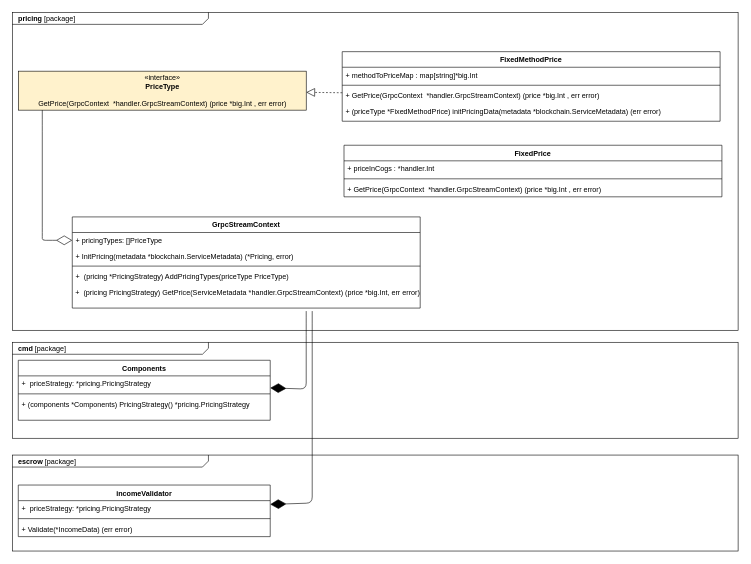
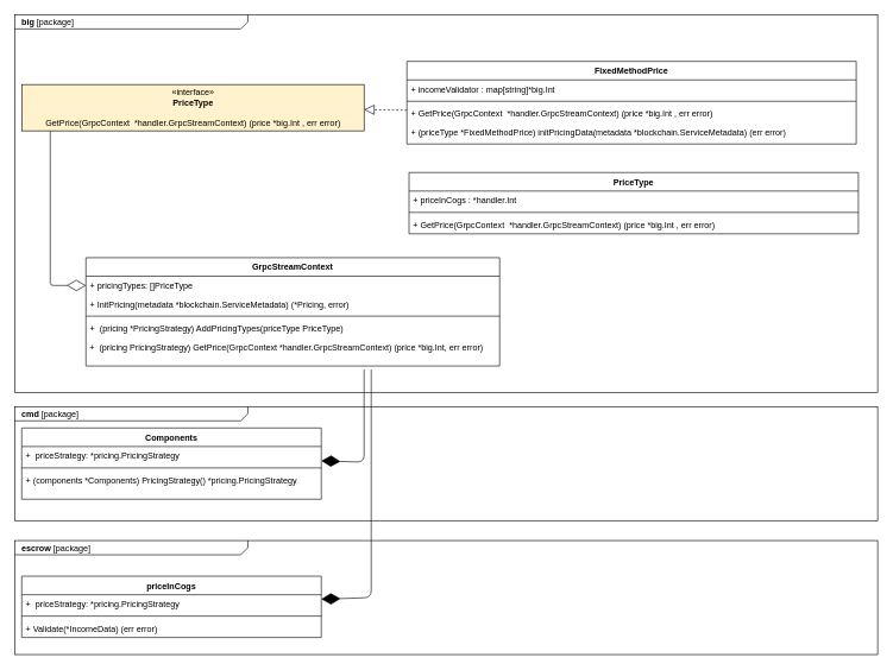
- <mxCell id="2" value="&lt;p style=&quot;margin: 0px ; margin-top: 4px ; margin-left: 10px ; text-align: left&quot;&gt;&lt;b&gt;pricing&lt;/b&gt;&amp;nbsp;[package]&amp;nbsp;&lt;/p&gt;" style="html=1;strokeWidth=1;shape=mxgraph.sysml.package;html=1;overflow=fill;whiteSpace=wrap;fillColor=none;gradientColor=none;fontSize=12;align=center;labelX=327.64;" parent="1" vertex="1"><mxGeometry x="20" y="20" width="1210" height="530" as="geometry" /></mxCell>
+ <mxCell id="2" value="&lt;p style=&quot;margin: 0px ; margin-top: 4px ; margin-left: 10px ; text-align: left&quot;&gt;&lt;b&gt;big&lt;/b&gt;&amp;nbsp;[package]&amp;nbsp;&lt;/p&gt;" style="html=1;strokeWidth=1;shape=mxgraph.sysml.package;html=1;overflow=fill;whiteSpace=wrap;fillColor=none;gradientColor=none;fontSize=12;align=center;labelX=327.64;" parent="1" vertex="1"><mxGeometry x="20" y="20" width="1210" height="530" as="geometry" /></mxCell>
- <mxCell id="8" value="+ methodToPriceMap : map[string]*big.Int" style="text;strokeColor=none;fillColor=none;align=left;verticalAlign=top;spacingLeft=4;spacingRight=4;overflow=hidden;rotatable=0;points=[[0,0.5],[1,0.5]];portConstraint=eastwest;" parent="7" vertex="1"><mxGeometry y="26" width="630" height="26" as="geometry" /></mxCell>
+ <mxCell id="8" value="+ incomeValidator : map[string]*big.Int" style="text;strokeColor=none;fillColor=none;align=left;verticalAlign=top;spacingLeft=4;spacingRight=4;overflow=hidden;rotatable=0;points=[[0,0.5],[1,0.5]];portConstraint=eastwest;" parent="7" vertex="1"><mxGeometry y="26" width="630" height="26" as="geometry" /></mxCell>
- <mxCell id="12" value="FixedPrice" style="swimlane;fontStyle=1;align=center;verticalAlign=top;childLayout=stackLayout;horizontal=1;startSize=26;horizontalStack=0;resizeParent=1;resizeParentMax=0;resizeLast=0;collapsible=1;marginBottom=0;" parent="1" vertex="1"><mxGeometry x="573" y="241.5" width="630" height="86" as="geometry" /></mxCell>
+ <mxCell id="12" value="PriceType" style="swimlane;fontStyle=1;align=center;verticalAlign=top;childLayout=stackLayout;horizontal=1;startSize=26;horizontalStack=0;resizeParent=1;resizeParentMax=0;resizeLast=0;collapsible=1;marginBottom=0;" parent="1" vertex="1"><mxGeometry x="573" y="241.5" width="630" height="86" as="geometry" /></mxCell>
- <mxCell id="22" value="&amp;nbsp;+&amp;nbsp;&amp;nbsp;&lt;span&gt;(pricing PricingStrategy) GetPrice(ServiceMetadata *handler.GrpcStreamContext) (price *big.Int, err error)&amp;nbsp;&lt;/span&gt;" style="text;html=1;" parent="17" vertex="1"><mxGeometry y="112" width="580" height="40" as="geometry" /></mxCell>
+ <mxCell id="22" value="&amp;nbsp;+&amp;nbsp;&amp;nbsp;&lt;span&gt;(pricing PricingStrategy) GetPrice(GrpcContext *handler.GrpcStreamContext) (price *big.Int, err error)&amp;nbsp;&lt;/span&gt;" style="text;html=1;" parent="17" vertex="1"><mxGeometry y="112" width="580" height="40" as="geometry" /></mxCell>
- <mxCell id="31" value="incomeValidator" style="swimlane;fontStyle=1;align=center;verticalAlign=top;childLayout=stackLayout;horizontal=1;startSize=26;horizontalStack=0;resizeParent=1;resizeParentMax=0;resizeLast=0;collapsible=1;marginBottom=0;" parent="1" vertex="1"><mxGeometry x="30" y="808" width="420" height="86" as="geometry" /></mxCell>
+ <mxCell id="31" value="priceInCogs" style="swimlane;fontStyle=1;align=center;verticalAlign=top;childLayout=stackLayout;horizontal=1;startSize=26;horizontalStack=0;resizeParent=1;resizeParentMax=0;resizeLast=0;collapsible=1;marginBottom=0;" parent="1" vertex="1"><mxGeometry x="30" y="808" width="420" height="86" as="geometry" /></mxCell>
